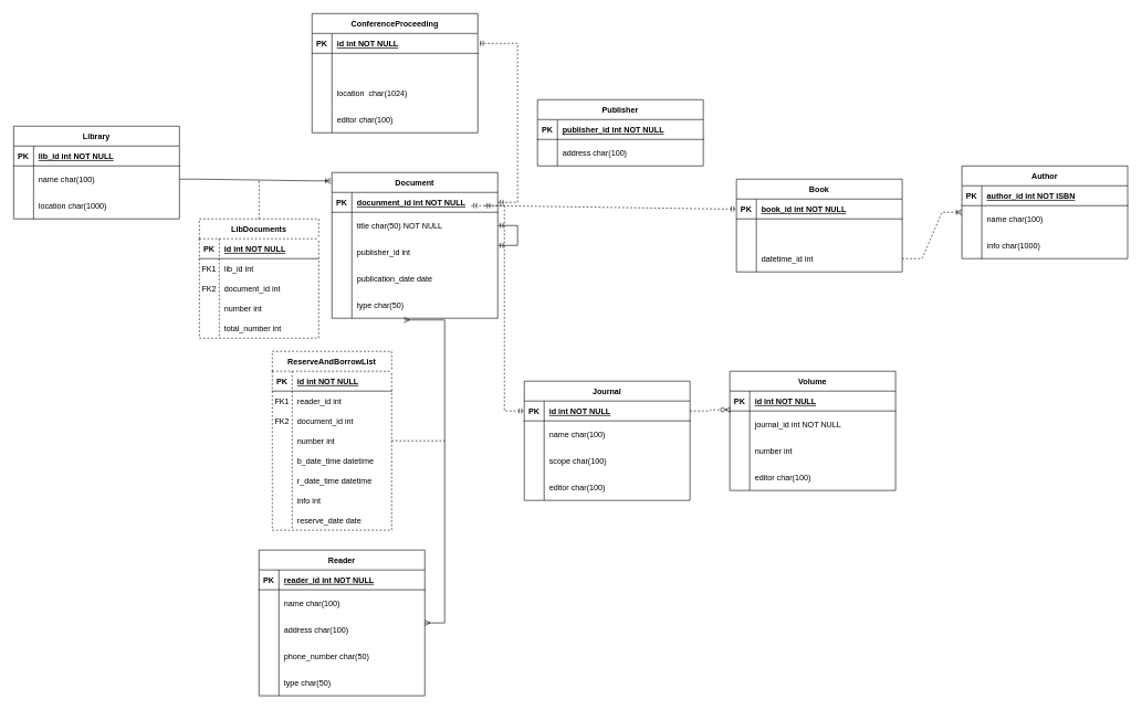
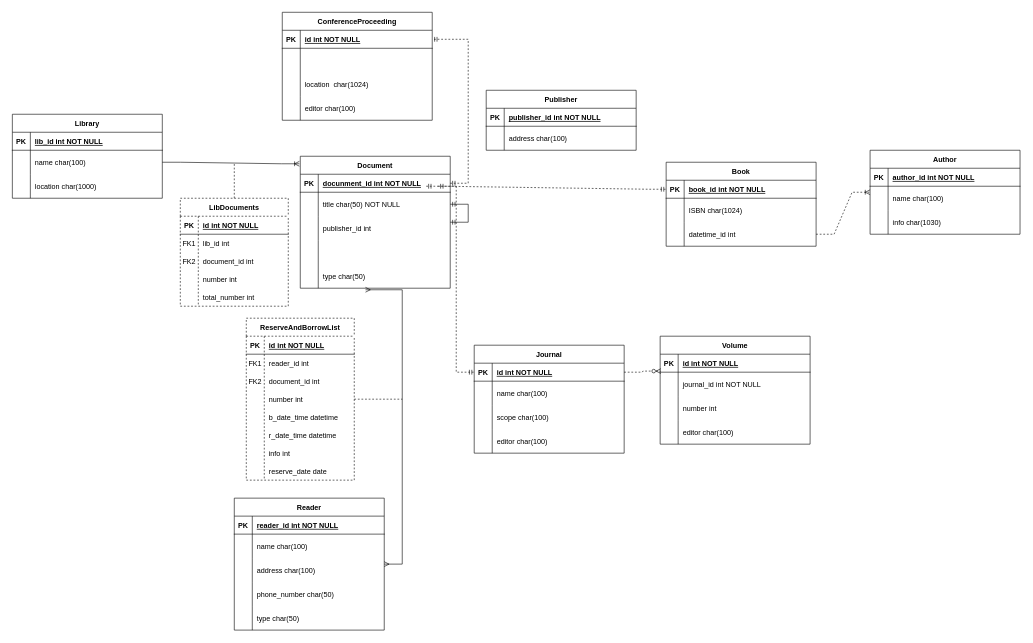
- <mxCell id="77" value="author_id int NOT ISBN " style="shape=partialRectangle;overflow=hidden;connectable=0;fillColor=none;top=0;left=0;bottom=0;right=0;align=left;spacingLeft=6;fontStyle=5;" vertex="1" parent="75"><mxGeometry x="30" width="220" height="30" as="geometry"><mxRectangle width="220" height="30" as="alternateBounds" /></mxGeometry></mxCell>
+ <mxCell id="77" value="author_id int NOT NULL " style="shape=partialRectangle;overflow=hidden;connectable=0;fillColor=none;top=0;left=0;bottom=0;right=0;align=left;spacingLeft=6;fontStyle=5;" vertex="1" parent="75"><mxGeometry x="30" width="220" height="30" as="geometry"><mxRectangle width="220" height="30" as="alternateBounds" /></mxGeometry></mxCell>
+ <mxCell id="24" value="ISBN char(1024) " style="shape=partialRectangle;overflow=hidden;connectable=0;fillColor=none;top=0;left=0;bottom=0;right=0;align=left;spacingLeft=6;" vertex="1" parent="22"><mxGeometry x="30" width="220" height="40" as="geometry"><mxRectangle width="220" height="40" as="alternateBounds" /></mxGeometry></mxCell>
- <mxCell id="83" value="info char(1000) " style="shape=partialRectangle;overflow=hidden;connectable=0;fillColor=none;top=0;left=0;bottom=0;right=0;align=left;spacingLeft=6;" vertex="1" parent="81"><mxGeometry x="30" width="220" height="40" as="geometry"><mxRectangle width="220" height="40" as="alternateBounds" /></mxGeometry></mxCell>
+ <mxCell id="83" value="info char(1030) " style="shape=partialRectangle;overflow=hidden;connectable=0;fillColor=none;top=0;left=0;bottom=0;right=0;align=left;spacingLeft=6;" vertex="1" parent="81"><mxGeometry x="30" width="220" height="40" as="geometry"><mxRectangle width="220" height="40" as="alternateBounds" /></mxGeometry></mxCell>
- <mxCell id="14" value="publication_date date  " style="shape=partialRectangle;overflow=hidden;connectable=0;fillColor=none;top=0;left=0;bottom=0;right=0;align=left;spacingLeft=6;" vertex="1" parent="12"><mxGeometry x="30" width="220" height="40" as="geometry"><mxRectangle width="220" height="40" as="alternateBounds" /></mxGeometry></mxCell>
